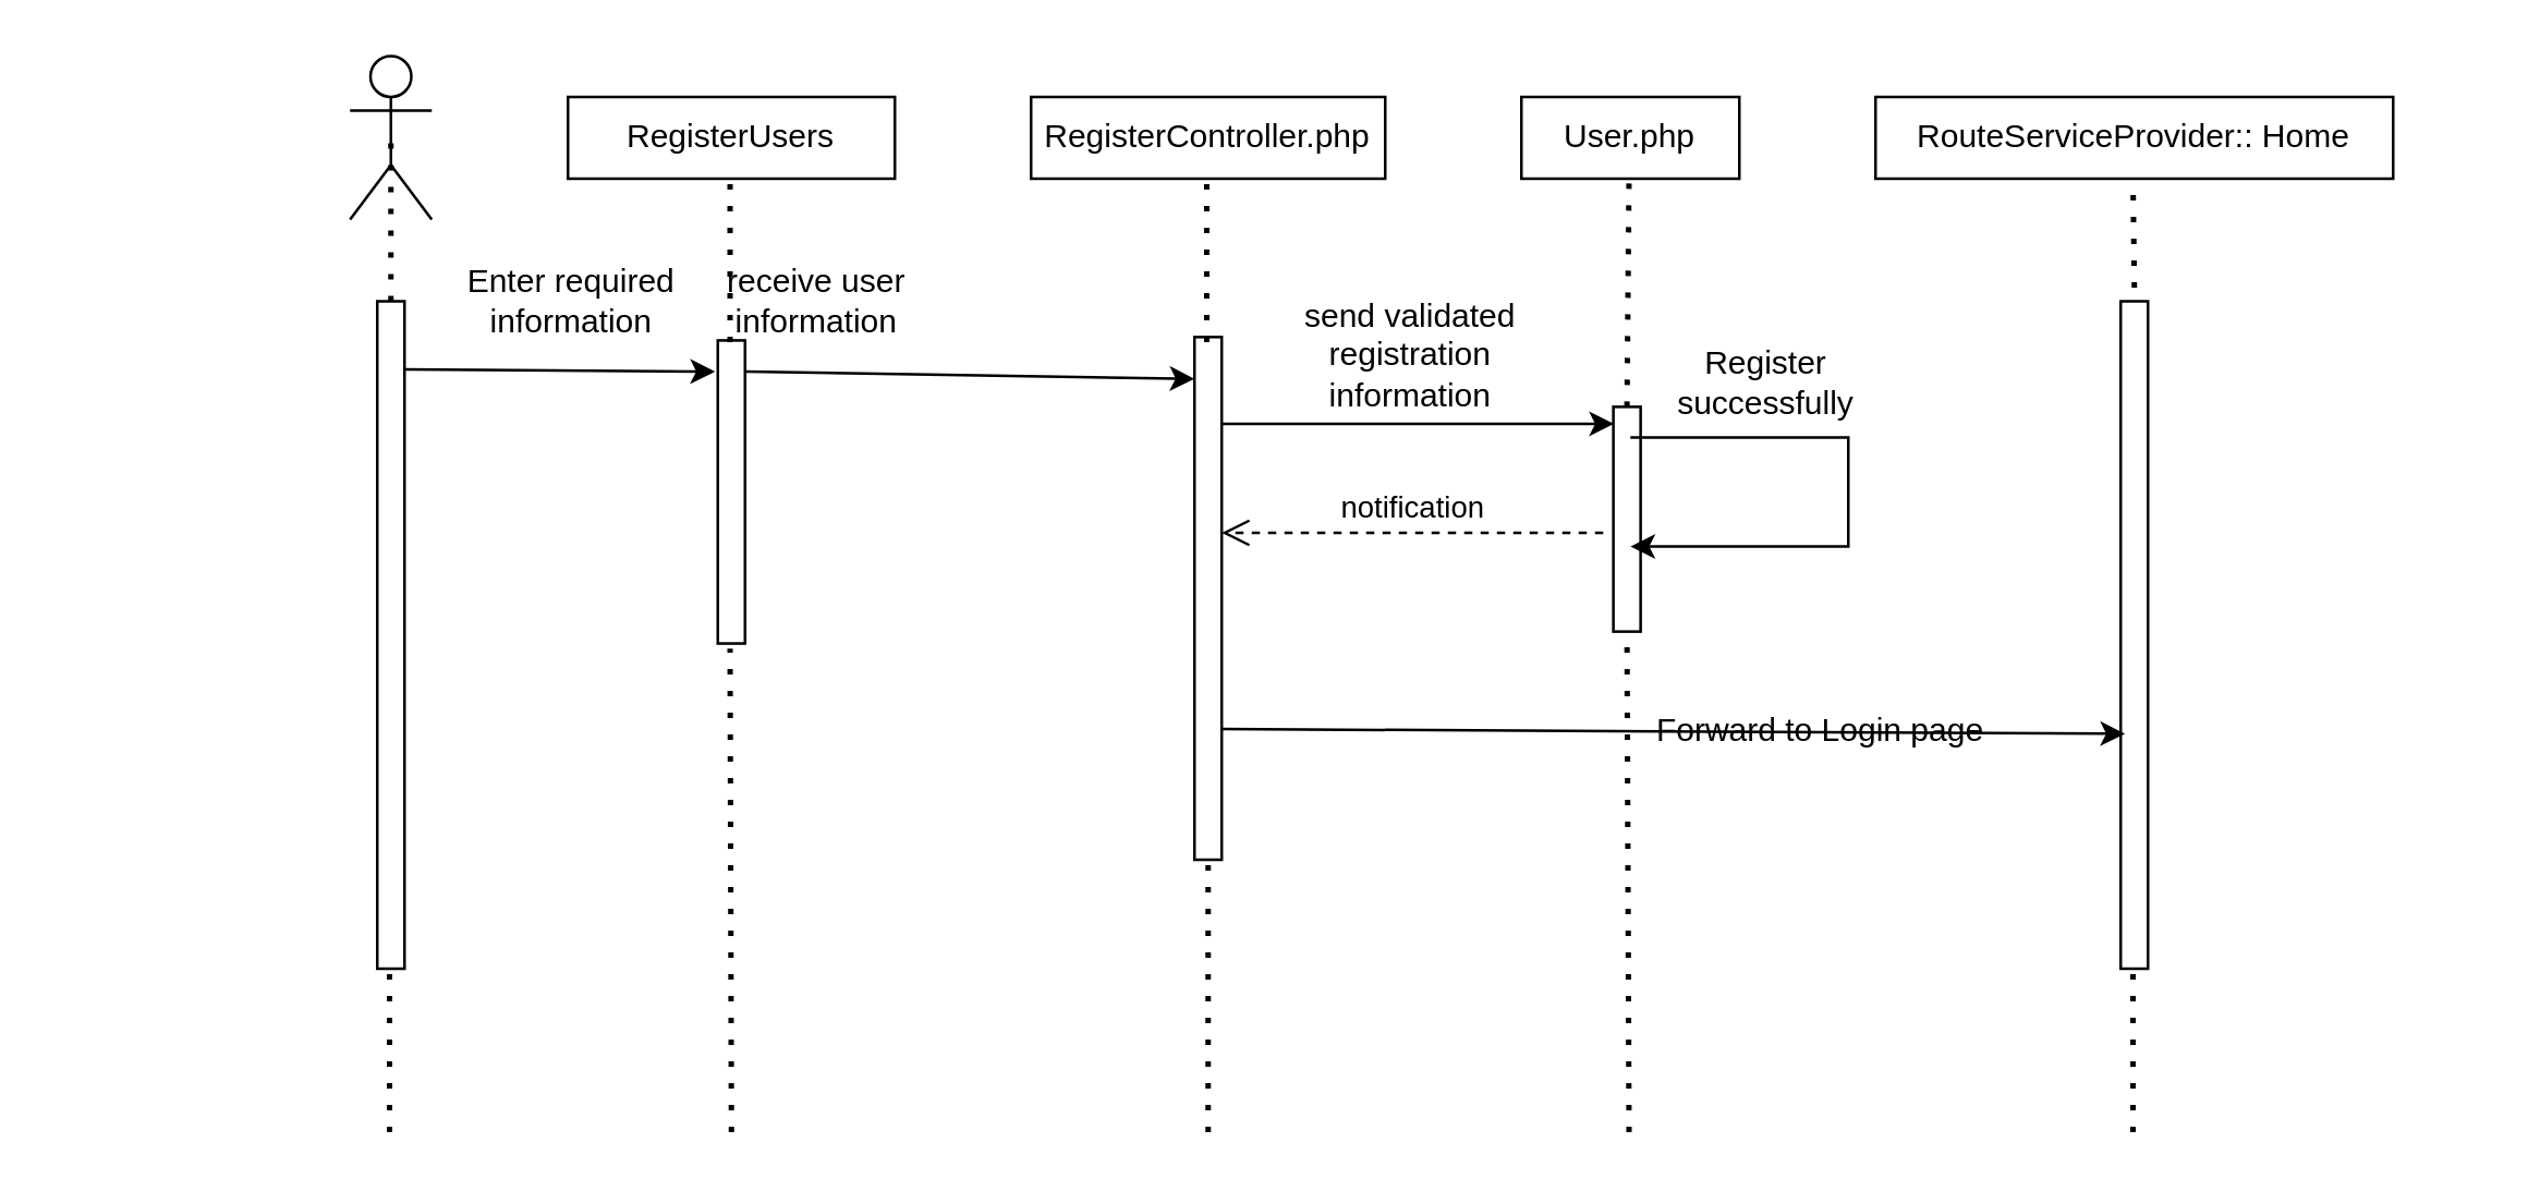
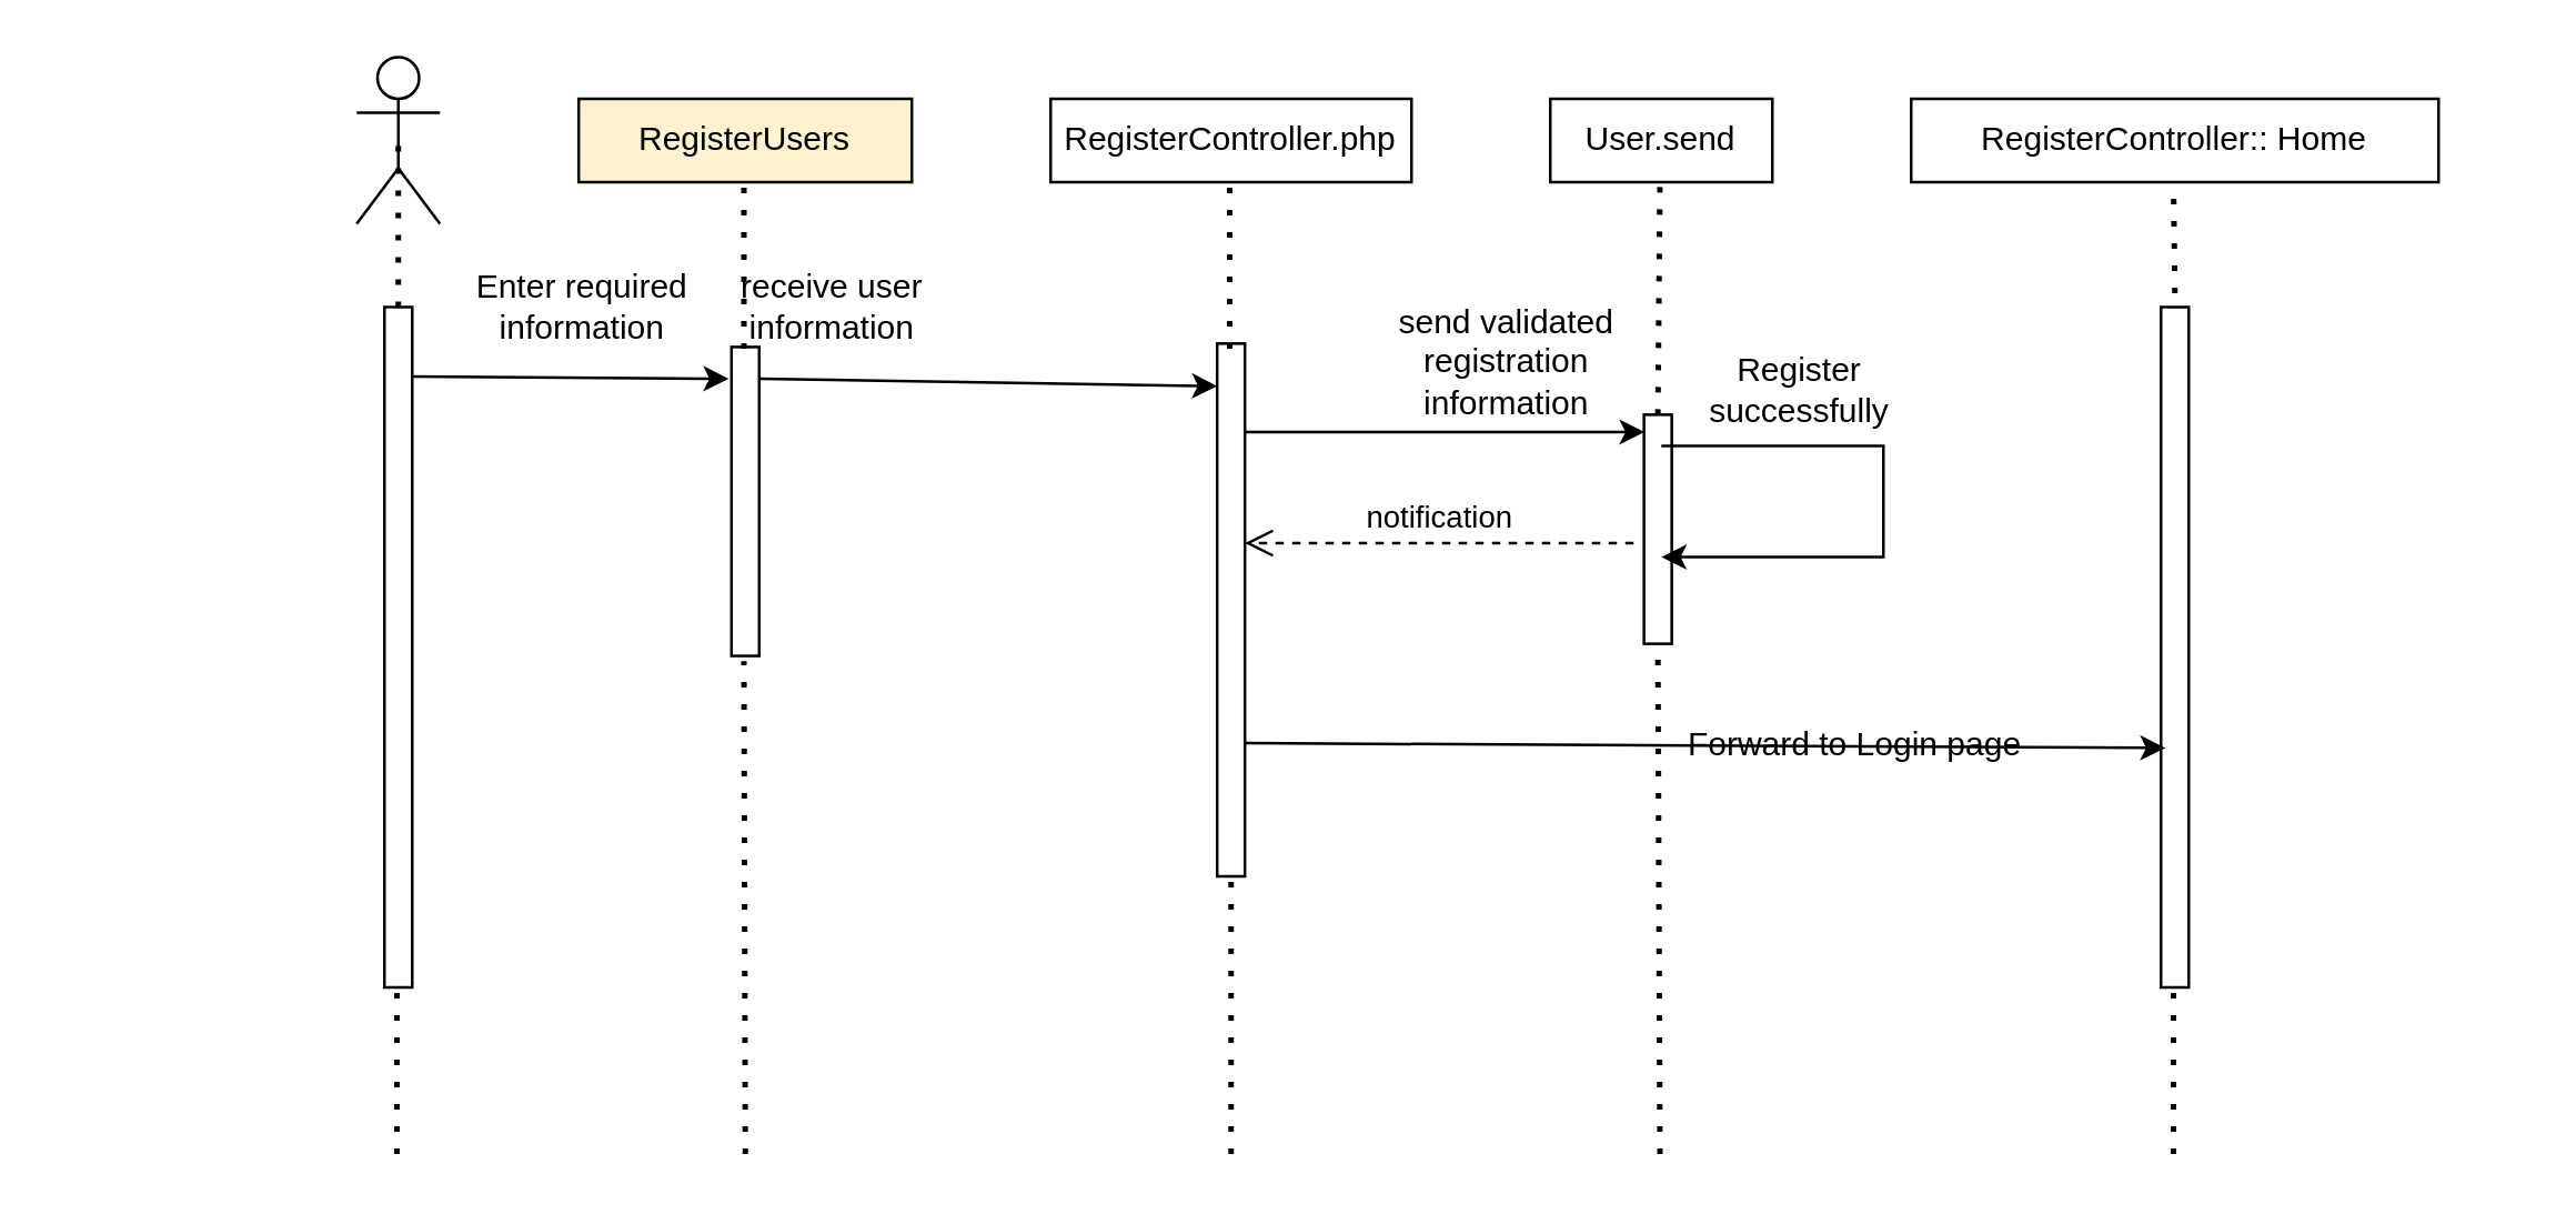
- <mxCell id="3" value="RegisterUsers" style="rounded=0;whiteSpace=wrap;html=1;fillColor=#FFFFFF;" vertex="1" parent="1"><mxGeometry x="208" y="35" width="120" height="30" as="geometry" /></mxCell>
+ <mxCell id="3" value="RegisterUsers" style="rounded=0;whiteSpace=wrap;html=1;fillColor=#fff2cc;" vertex="1" parent="1"><mxGeometry x="208" y="35" width="120" height="30" as="geometry" /></mxCell>
- <mxCell id="5" value="User.php" style="rounded=0;whiteSpace=wrap;html=1;fillColor=#FFFFFF;" vertex="1" parent="1"><mxGeometry x="558" y="35" width="80" height="30" as="geometry" /></mxCell>
+ <mxCell id="5" value="User.send" style="rounded=0;whiteSpace=wrap;html=1;fillColor=#FFFFFF;" vertex="1" parent="1"><mxGeometry x="558" y="35" width="80" height="30" as="geometry" /></mxCell>
- <mxCell id="6" value="RouteServiceProvider:: Home" style="rounded=0;whiteSpace=wrap;html=1;fillColor=#FFFFFF;" vertex="1" parent="1"><mxGeometry x="688" y="35" width="190" height="30" as="geometry" /></mxCell>
+ <mxCell id="6" value="RegisterController:: Home" style="rounded=0;whiteSpace=wrap;html=1;fillColor=#FFFFFF;" vertex="1" parent="1"><mxGeometry x="688" y="35" width="190" height="30" as="geometry" /></mxCell>
- <mxCell id="17" value="send validated registration information" style="text;html=1;strokeColor=none;fillColor=none;align=center;verticalAlign=middle;whiteSpace=wrap;rounded=0;" vertex="1" parent="1"><mxGeometry x="475.5" y="115" width="82.5" height="30" as="geometry" /></mxCell>
+ <mxCell id="17" value="send validated registration information" style="text;html=1;strokeColor=none;fillColor=none;align=center;verticalAlign=middle;whiteSpace=wrap;rounded=0;" vertex="1" parent="1"><mxGeometry x="500.5" y="115" width="82.5" height="30" as="geometry" /></mxCell>
